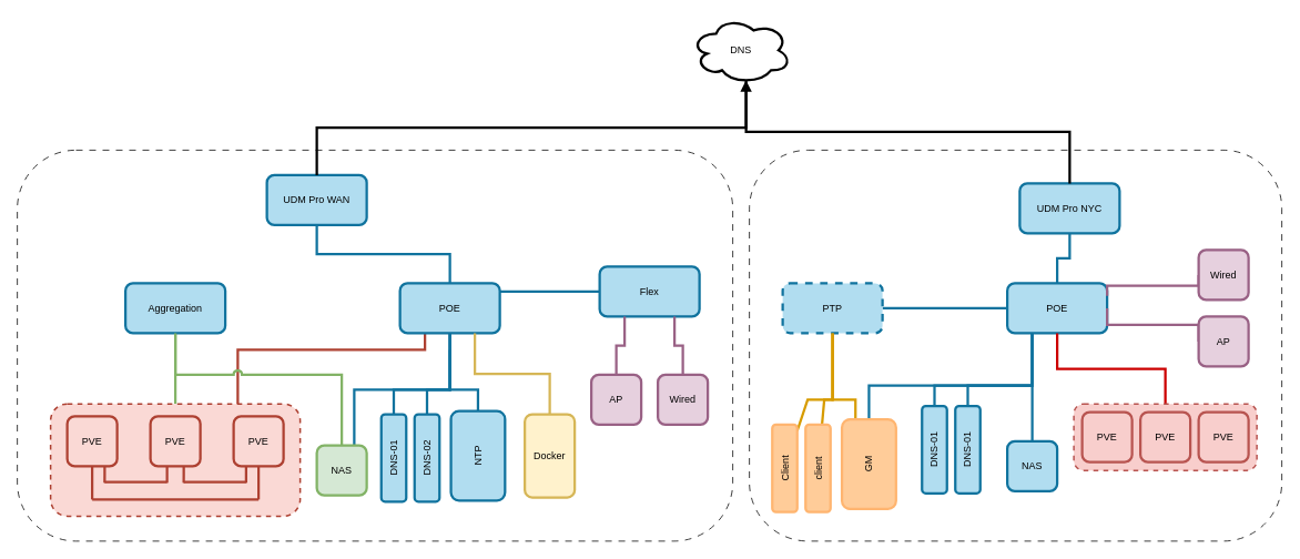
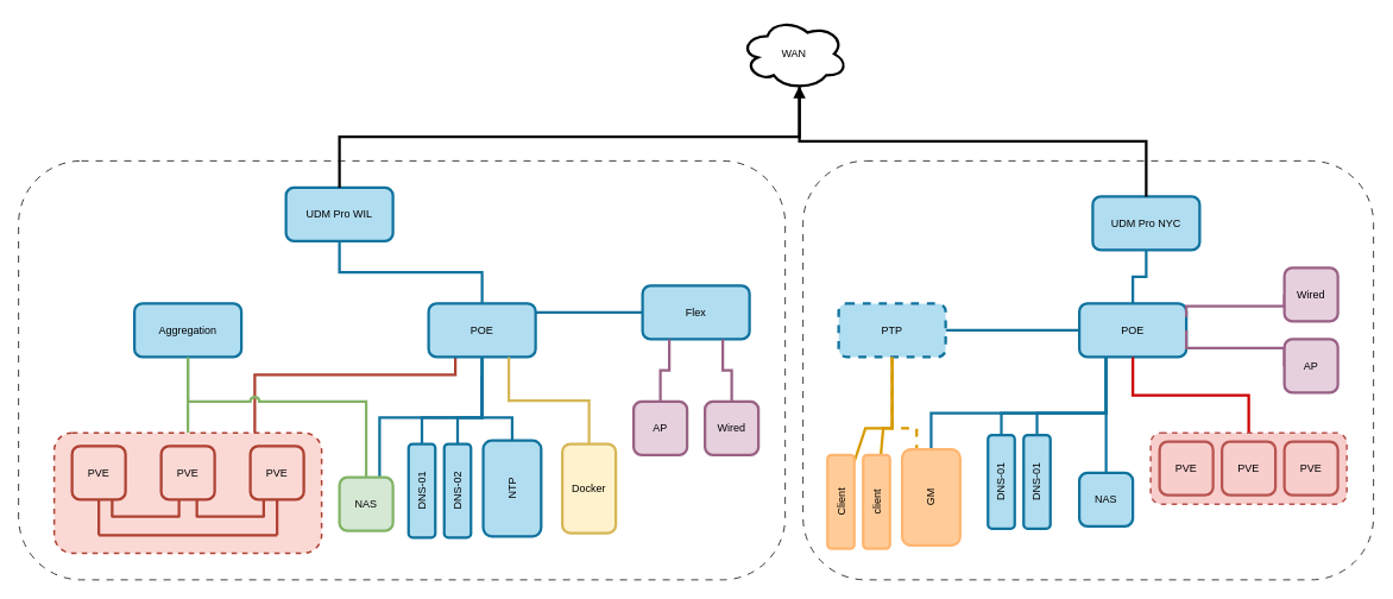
- <mxCell id="63" value="DNS" style="ellipse;shape=cloud;whiteSpace=wrap;html=1;strokeWidth=3;" parent="1" vertex="1"><mxGeometry x="830" y="20" width="120" height="80" as="geometry" /></mxCell>
+ <mxCell id="63" value="WAN" style="ellipse;shape=cloud;whiteSpace=wrap;html=1;strokeWidth=3;" parent="1" vertex="1"><mxGeometry x="830" y="20" width="120" height="80" as="geometry" /></mxCell>
- <mxCell id="7" value="UDM Pro WAN" style="rounded=1;whiteSpace=wrap;html=1;fillColor=#b1ddf0;strokeColor=#10739e;strokeWidth=3;" parent="1" vertex="1"><mxGeometry x="320" y="210" width="120" height="60" as="geometry" /></mxCell>
+ <mxCell id="7" value="UDM Pro WIL" style="rounded=1;whiteSpace=wrap;html=1;fillColor=#b1ddf0;strokeColor=#10739e;strokeWidth=3;" parent="1" vertex="1"><mxGeometry x="320" y="210" width="120" height="60" as="geometry" /></mxCell>
- <mxCell id="40" style="edgeStyle=elbowEdgeStyle;rounded=0;orthogonalLoop=1;jettySize=auto;elbow=vertical;html=1;exitX=0.5;exitY=1;exitDx=0;exitDy=0;entryX=1;entryY=0.25;entryDx=0;entryDy=0;endArrow=none;startFill=0;strokeWidth=3;fillColor=#ffcd28;gradientColor=#ffa500;strokeColor=#d79b00;" parent="1" source="41" target="50" edge="1"><mxGeometry relative="1" as="geometry"><Array as="points"><mxPoint x="1000" y="480" /></Array></mxGeometry></mxCell>
+ <mxCell id="40" style="edgeStyle=elbowEdgeStyle;rounded=0;orthogonalLoop=1;jettySize=auto;elbow=vertical;html=1;exitX=0.5;exitY=1;exitDx=0;exitDy=0;entryX=1;entryY=0.25;entryDx=0;entryDy=0;endArrow=none;startFill=0;strokeWidth=3;fillColor=#ffcd28;gradientColor=#ffa500;strokeColor=#d79b00;dashed=1;" parent="1" source="41" target="50" edge="1"><mxGeometry relative="1" as="geometry"><Array as="points"><mxPoint x="1000" y="480" /></Array></mxGeometry></mxCell>
